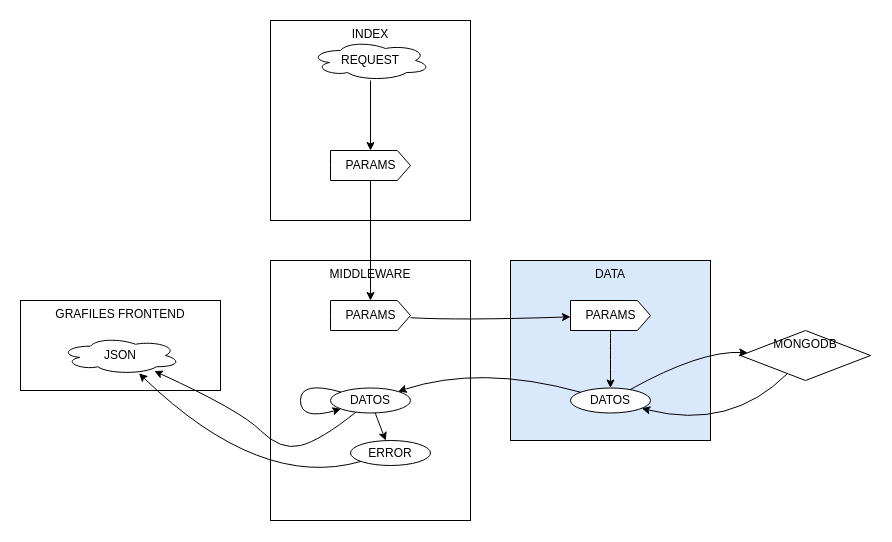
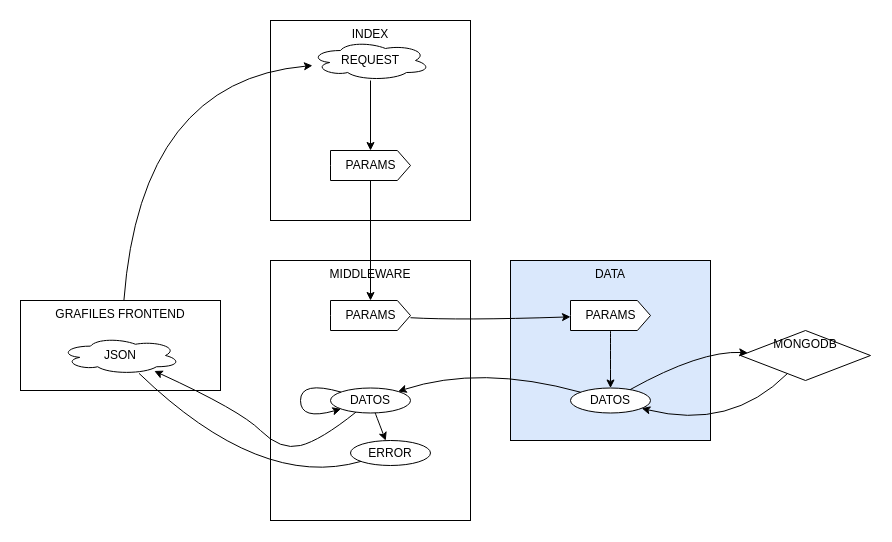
+ <mxCell id="26" value="" style="curved=1;endArrow=classic;html=1;rounded=0;" parent="1" source="2" target="17" edge="1"><mxGeometry width="50" height="50" relative="1" as="geometry"><mxPoint x="30" y="60" as="sourcePoint" /><mxPoint x="-29" y="148" as="targetPoint" /><Array as="points"><mxPoint x="140" y="80" /></Array></mxGeometry></mxCell>
- <mxCell id="13" value="" style="curved=1;endArrow=classic;html=1;rounded=0;" parent="1" source="11" target="22" edge="1"><mxGeometry x="-0.109" y="3" width="50" height="50" relative="1" as="geometry"><mxPoint x="336" y="389" as="sourcePoint" /><mxPoint x="147.619" y="417.755" as="targetPoint" /><Array as="points"><mxPoint x="260" y="490" /></Array><mxPoint as="offset" /></mxGeometry></mxCell>
+ <mxCell id="13" value="" style="curved=1;endArrow=none;html=1;rounded=0;" parent="1" source="11" target="22" edge="1"><mxGeometry x="-0.109" y="3" width="50" height="50" relative="1" as="geometry"><mxPoint x="336" y="389" as="sourcePoint" /><mxPoint x="147.619" y="417.755" as="targetPoint" /><Array as="points"><mxPoint x="260" y="490" /></Array><mxPoint as="offset" /></mxGeometry></mxCell>
